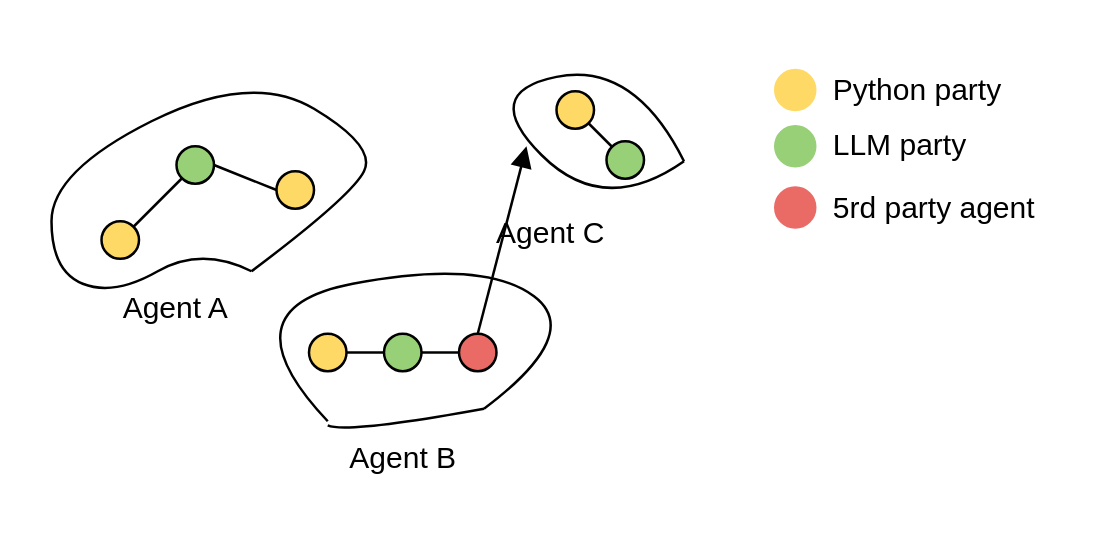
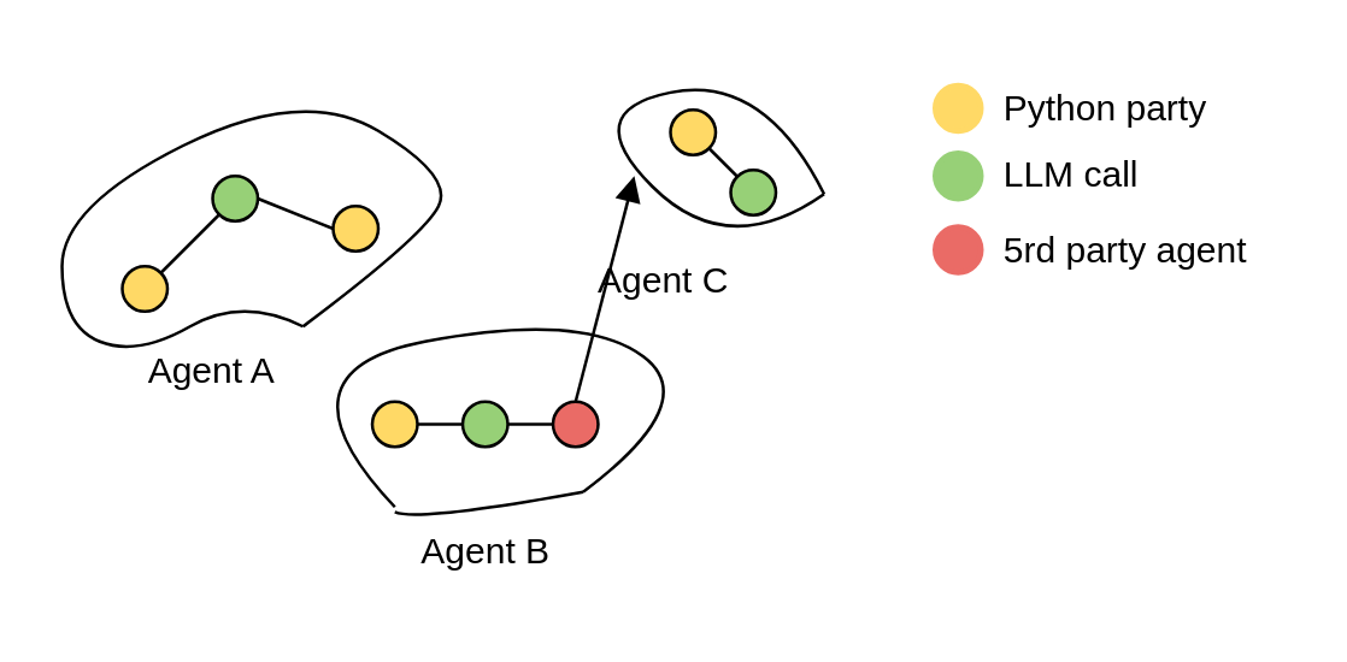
- <mxCell id="24" value="LLM party" style="text;html=1;align=left;verticalAlign=middle;whiteSpace=wrap;rounded=0;" vertex="1" parent="1"><mxGeometry x="331" y="43" width="94" height="30" as="geometry" /></mxCell>
+ <mxCell id="24" value="LLM call" style="text;html=1;align=left;verticalAlign=middle;whiteSpace=wrap;rounded=0;" vertex="1" parent="1"><mxGeometry x="331" y="43" width="94" height="30" as="geometry" /></mxCell>
